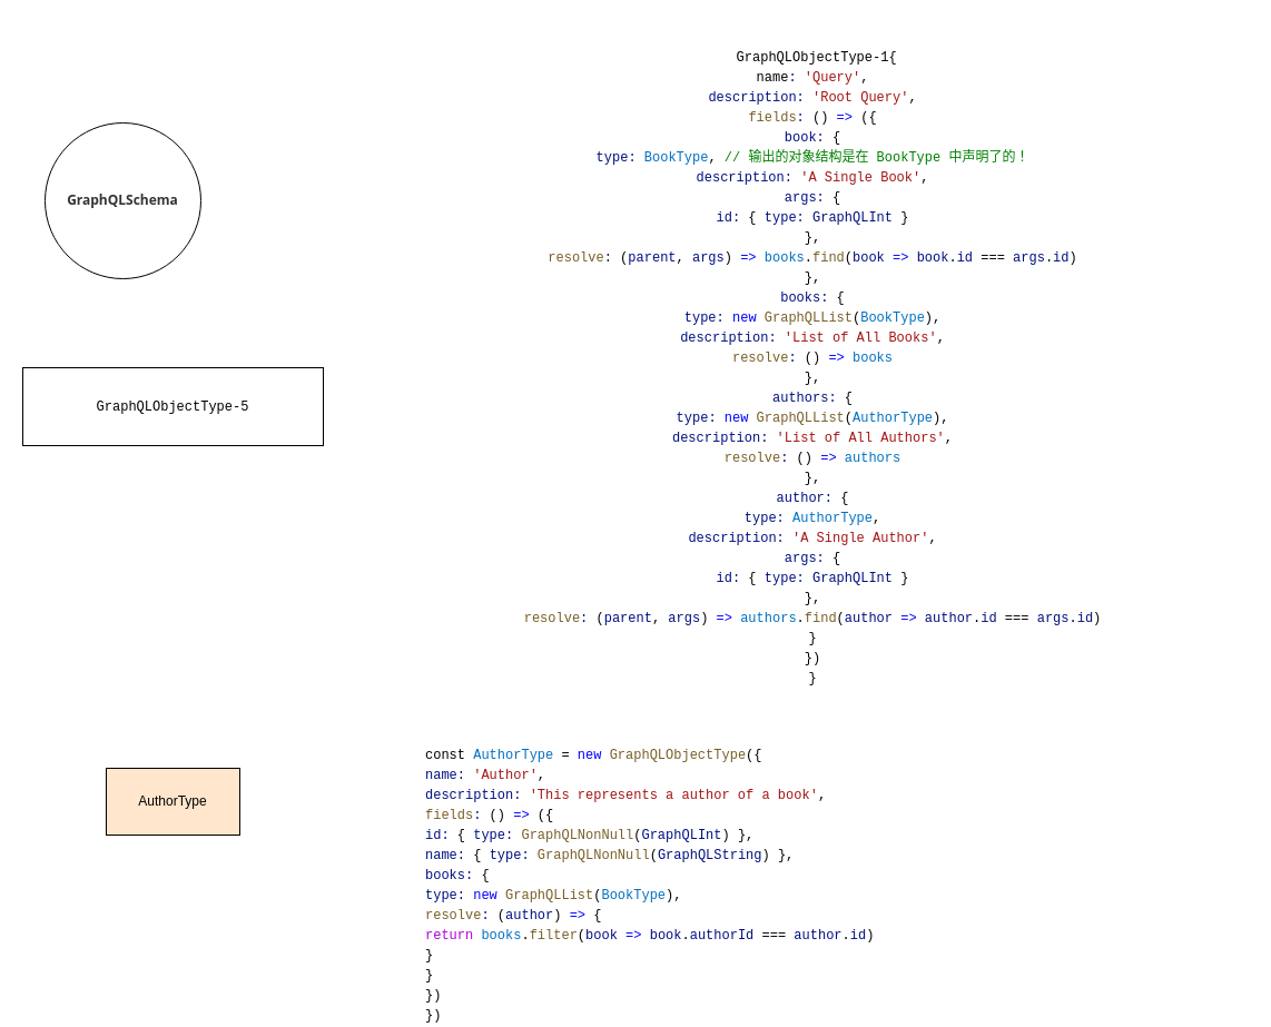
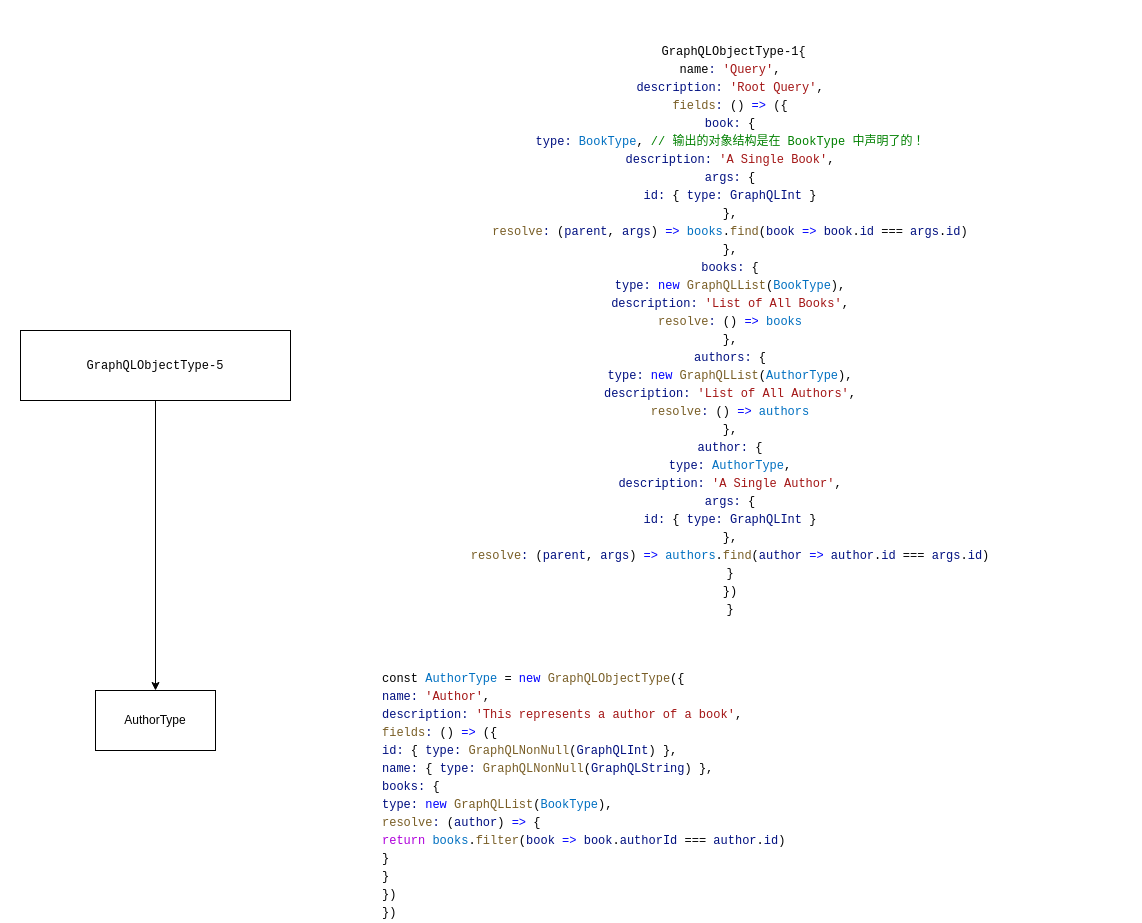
- <mxCell id="2" value="&lt;h5 style=&quot;box-sizing: border-box; break-after: avoid-page; break-inside: avoid; orphans: 4; font-size: 1em; margin-top: 1rem; margin-bottom: 1rem; position: relative; line-height: 1.4; cursor: text; caret-color: rgb(51, 51, 51); color: rgb(51, 51, 51); font-family: &amp;quot;Open Sans&amp;quot;, &amp;quot;Clear Sans&amp;quot;, &amp;quot;Helvetica Neue&amp;quot;, Helvetica, Arial, &amp;quot;Segoe UI Emoji&amp;quot;, sans-serif; text-align: start; background-color: rgb(255, 255, 255);&quot; class=&quot;md-end-block md-heading md-focus&quot;&gt;GraphQLSchema&lt;/h5&gt;" style="ellipse;whiteSpace=wrap;html=1;aspect=fixed;" vertex="1" parent="1"><mxGeometry x="40" y="110" width="140" height="140" as="geometry" /></mxCell>
+ <mxCell id="3" value="" style="edgeStyle=orthogonalEdgeStyle;rounded=0;orthogonalLoop=1;jettySize=auto;html=1;" edge="1" parent="1" source="4" target="6"><mxGeometry relative="1" as="geometry" /></mxCell>
- <mxCell id="6" value="AuthorType" style="whiteSpace=wrap;html=1;rounded=0;fillColor=#ffe6cc;" vertex="1" parent="1"><mxGeometry x="95" y="690" width="120" height="60" as="geometry" /></mxCell>
+ <mxCell id="6" value="AuthorType" style="whiteSpace=wrap;html=1;rounded=0;" vertex="1" parent="1"><mxGeometry x="95" y="690" width="120" height="60" as="geometry" /></mxCell>
